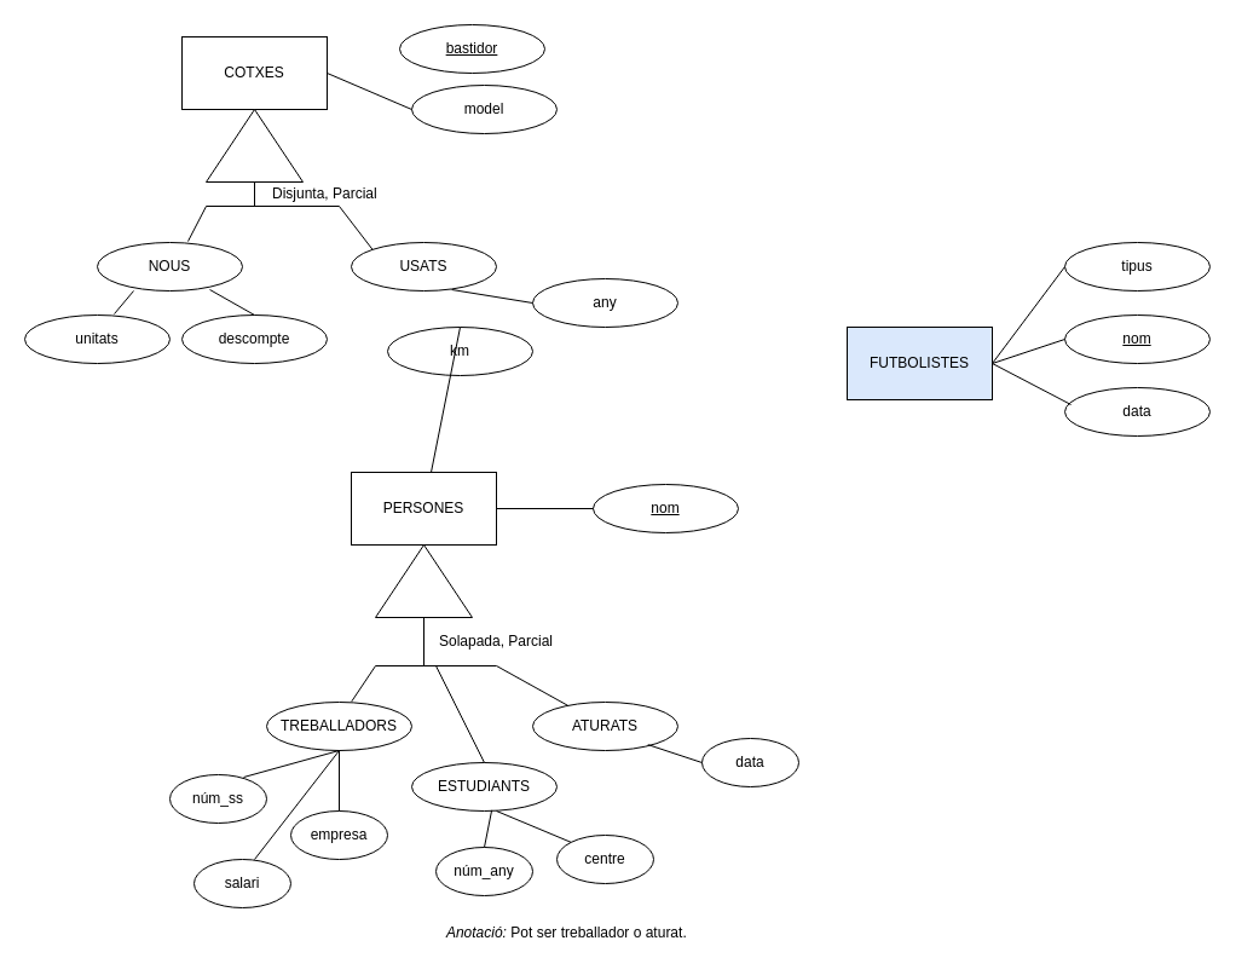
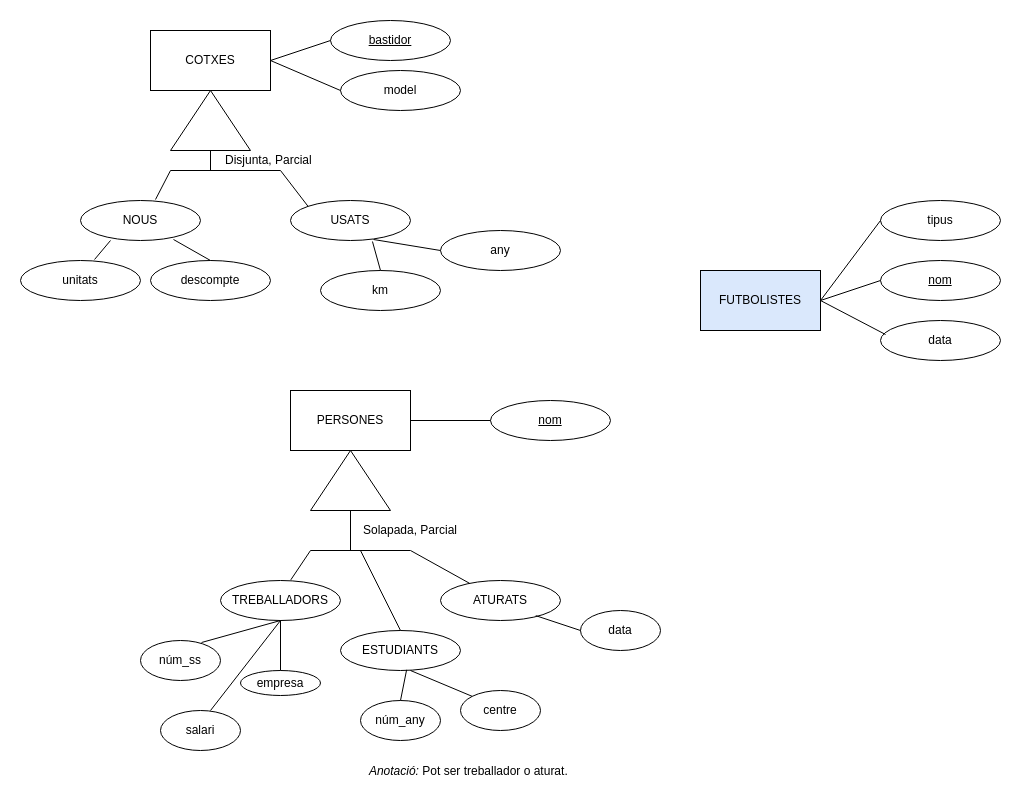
+ <mxCell id="45" value="" style="endArrow=none;html=1;entryX=1;entryY=0.5;entryDx=0;entryDy=0;exitX=0;exitY=0.5;exitDx=0;exitDy=0;" parent="1" source="43" target="2" edge="1"><mxGeometry width="50" height="50" relative="1" as="geometry"><mxPoint x="500" y="390" as="sourcePoint" /><mxPoint x="550" y="340" as="targetPoint" /></mxGeometry></mxCell>
- <mxCell id="14" value="" style="endArrow=none;html=1;exitX=0.5;exitY=0;exitDx=0;exitDy=0;" parent="1" source="8" target="16" edge="1"><mxGeometry width="50" height="50" relative="1" as="geometry"><mxPoint x="195" y="239" as="sourcePoint" /><mxPoint x="250" y="190" as="targetPoint" /></mxGeometry></mxCell>
+ <mxCell id="14" value="" style="endArrow=none;html=1;entryX=0.683;entryY=1.025;entryDx=0;entryDy=0;exitX=0.5;exitY=0;exitDx=0;exitDy=0;entryPerimeter=0;" parent="1" source="8" target="5" edge="1"><mxGeometry width="50" height="50" relative="1" as="geometry"><mxPoint x="195" y="239" as="sourcePoint" /><mxPoint x="250" y="190" as="targetPoint" /></mxGeometry></mxCell>
- <mxCell id="25" value="empresa" style="ellipse;whiteSpace=wrap;html=1;" parent="1" vertex="1"><mxGeometry x="240" y="670" width="80" height="40" as="geometry" /></mxCell>
+ <mxCell id="25" value="empresa" style="ellipse;whiteSpace=wrap;html=1;" parent="1" vertex="1"><mxGeometry x="240" y="670" width="80" height="25" as="geometry" /></mxCell>
